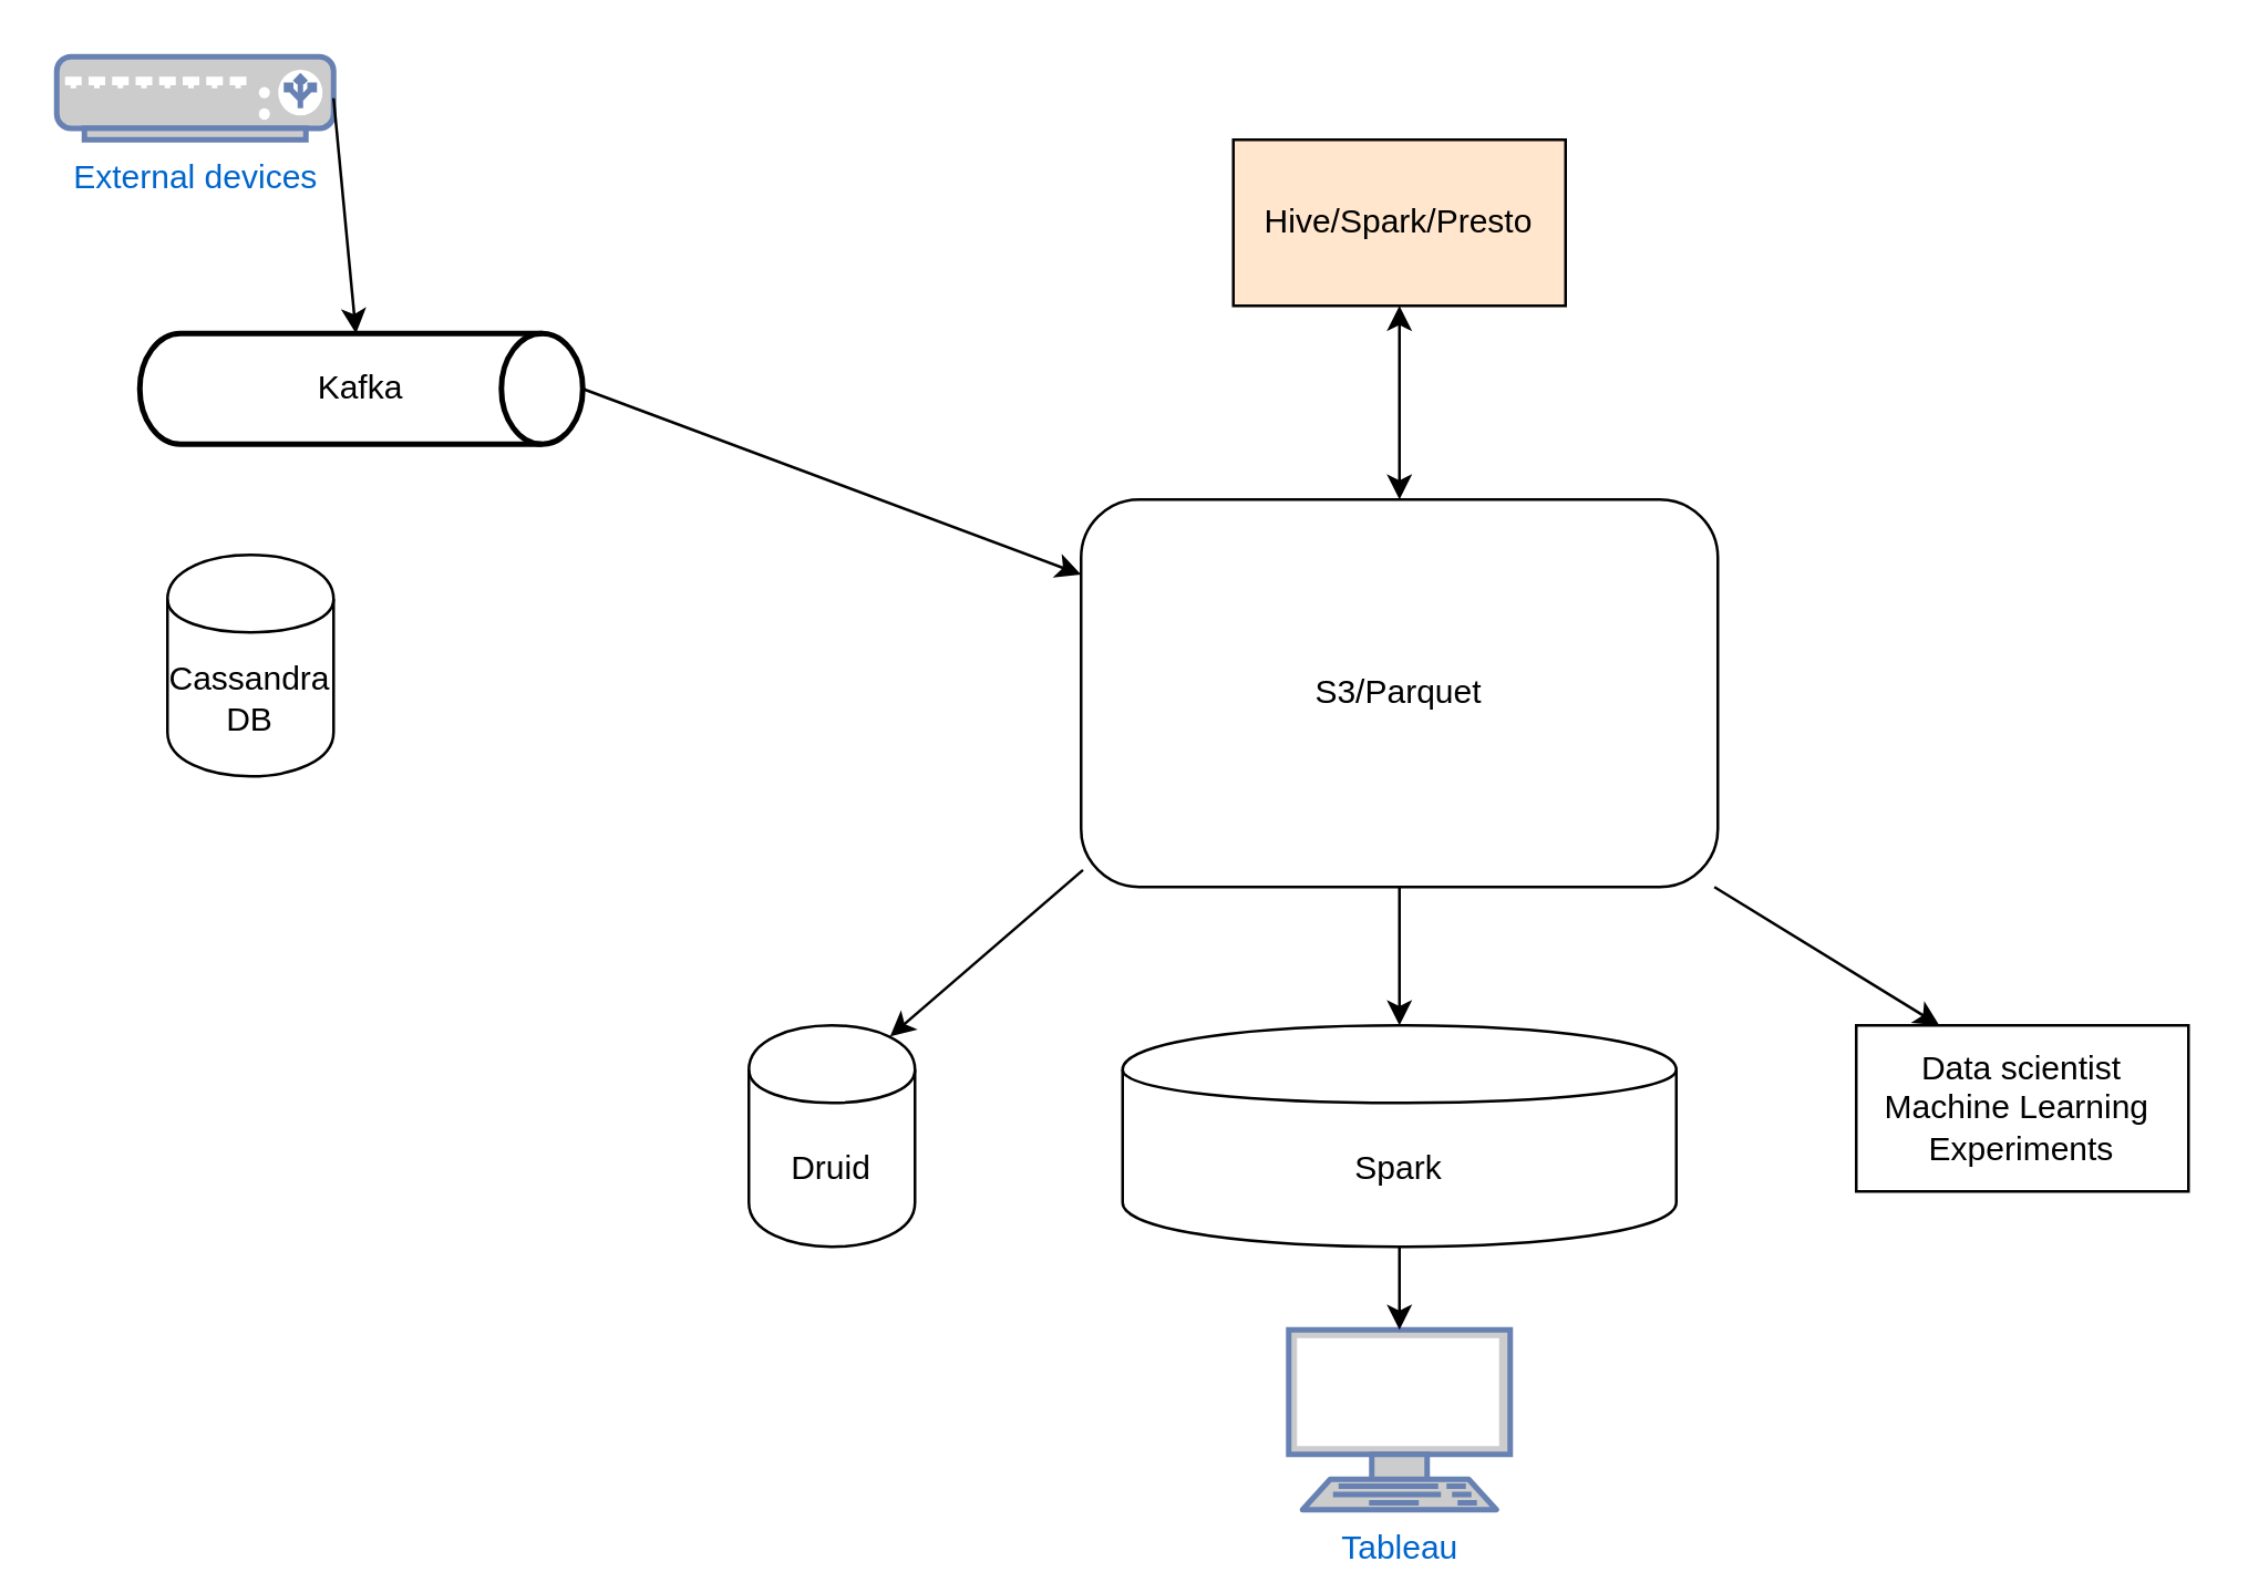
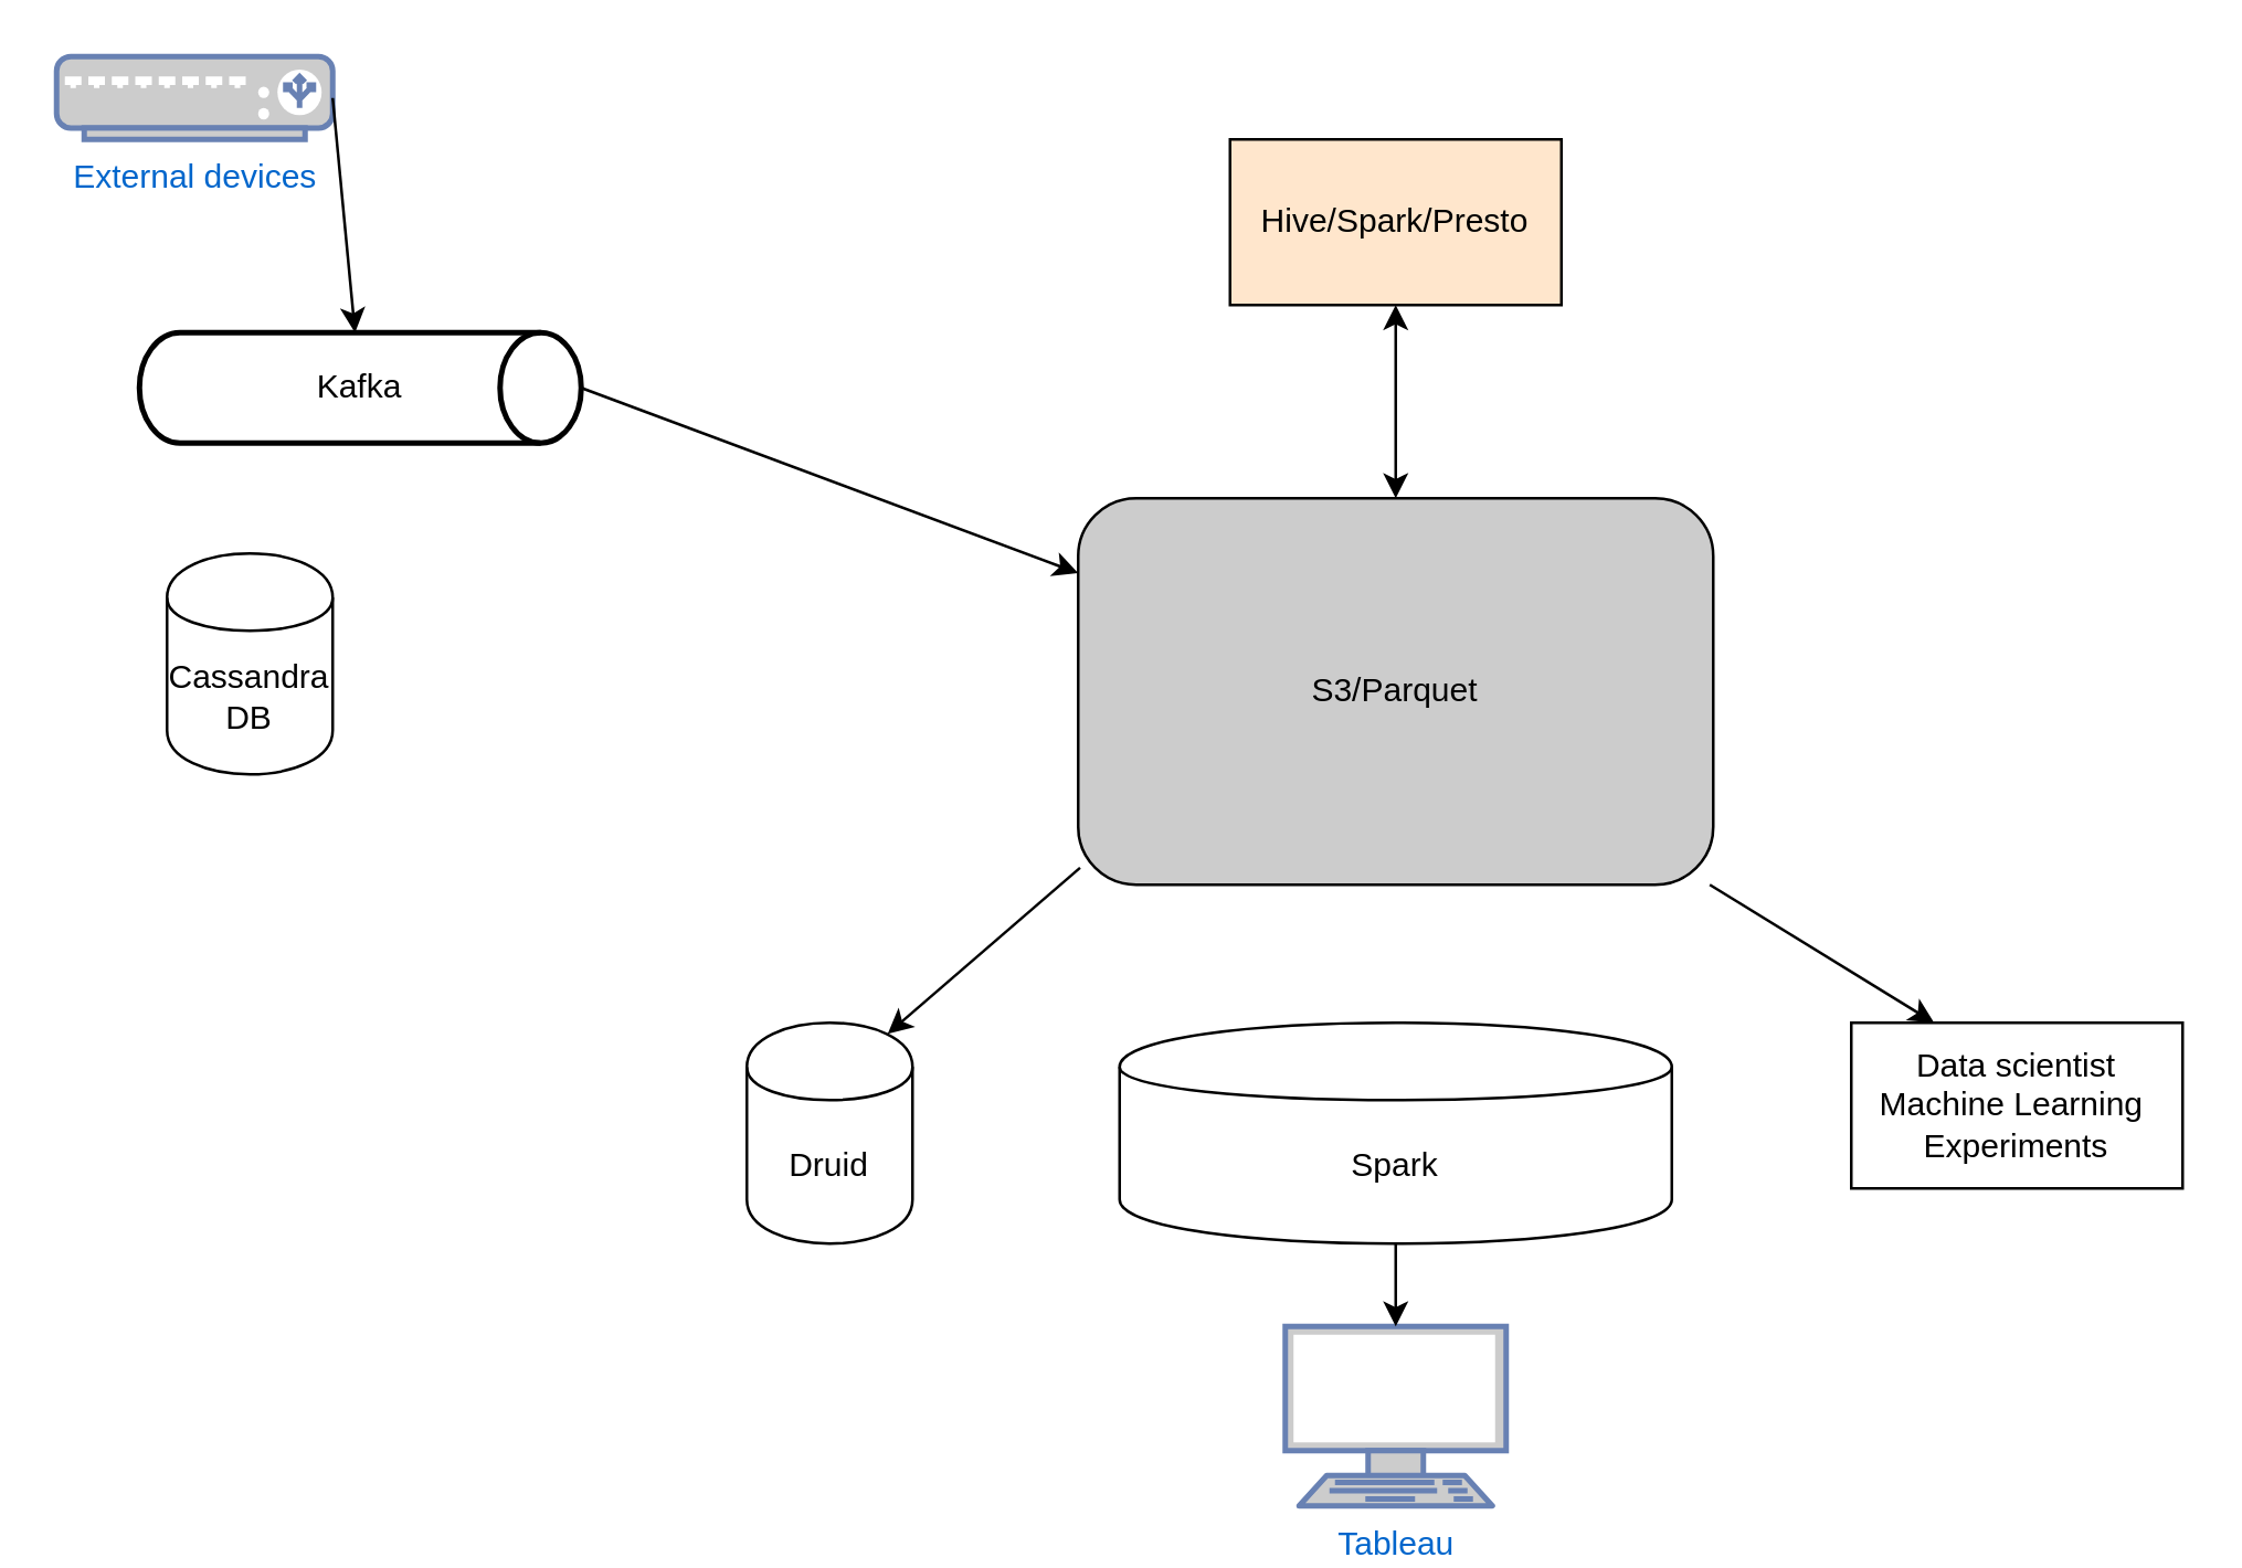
- <mxCell id="2" value="S3/Parquet" style="rounded=1;whiteSpace=wrap;html=1;" parent="1" vertex="1"><mxGeometry x="390" y="180" width="230" height="140" as="geometry" /></mxCell>
+ <mxCell id="2" value="S3/Parquet" style="rounded=1;whiteSpace=wrap;html=1;fillColor=#cccccc;" parent="1" vertex="1"><mxGeometry x="390" y="180" width="230" height="140" as="geometry" /></mxCell>
- <mxCell id="12" value="" style="endArrow=classic;html=1;entryX=0.5;entryY=0;entryDx=0;entryDy=0;exitX=0.5;exitY=1;exitDx=0;exitDy=0;" edge="1" parent="1" source="2" target="5"><mxGeometry width="50" height="50" relative="1" as="geometry"><mxPoint x="430" y="390" as="sourcePoint" /><mxPoint x="480" y="340" as="targetPoint" /></mxGeometry></mxCell>
